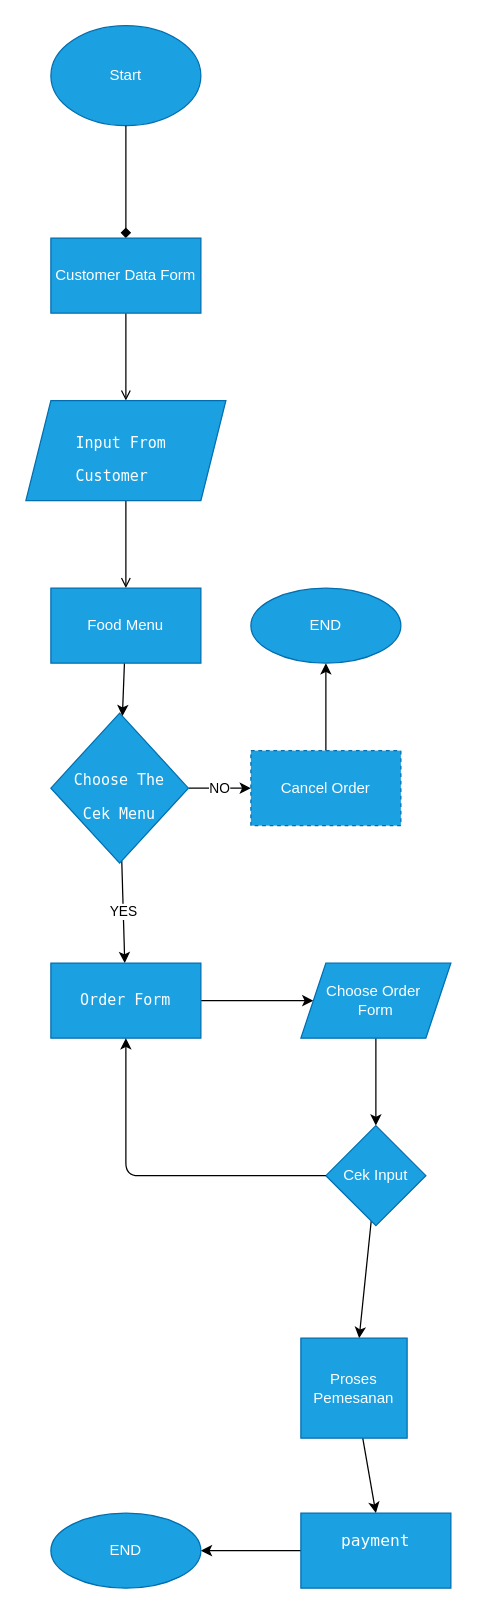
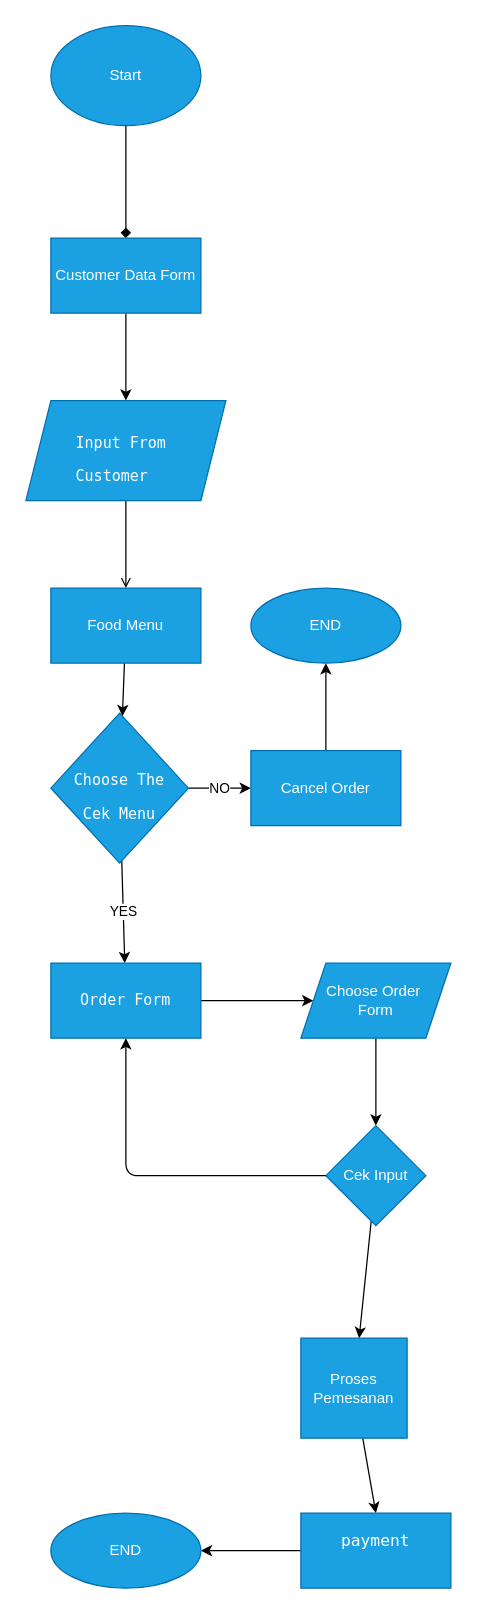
- <mxCell id="4" value="" style="edgeStyle=none;html=1;endArrow=open;" edge="1" parent="1" source="5" target="7"><mxGeometry relative="1" as="geometry" /></mxCell>
+ <mxCell id="4" value="" style="edgeStyle=none;html=1;" edge="1" parent="1" source="5" target="7"><mxGeometry relative="1" as="geometry" /></mxCell>
- <mxCell id="14" value="Cancel Order" style="whiteSpace=wrap;html=1;fillColor=#1ba1e2;strokeColor=#006EAF;fontColor=#ffffff;dashed=1;" vertex="1" parent="1"><mxGeometry x="200" y="600" width="120" height="60" as="geometry" /></mxCell>
+ <mxCell id="14" value="Cancel Order" style="whiteSpace=wrap;html=1;fillColor=#1ba1e2;strokeColor=#006EAF;fontColor=#ffffff;" vertex="1" parent="1"><mxGeometry x="200" y="600" width="120" height="60" as="geometry" /></mxCell>
